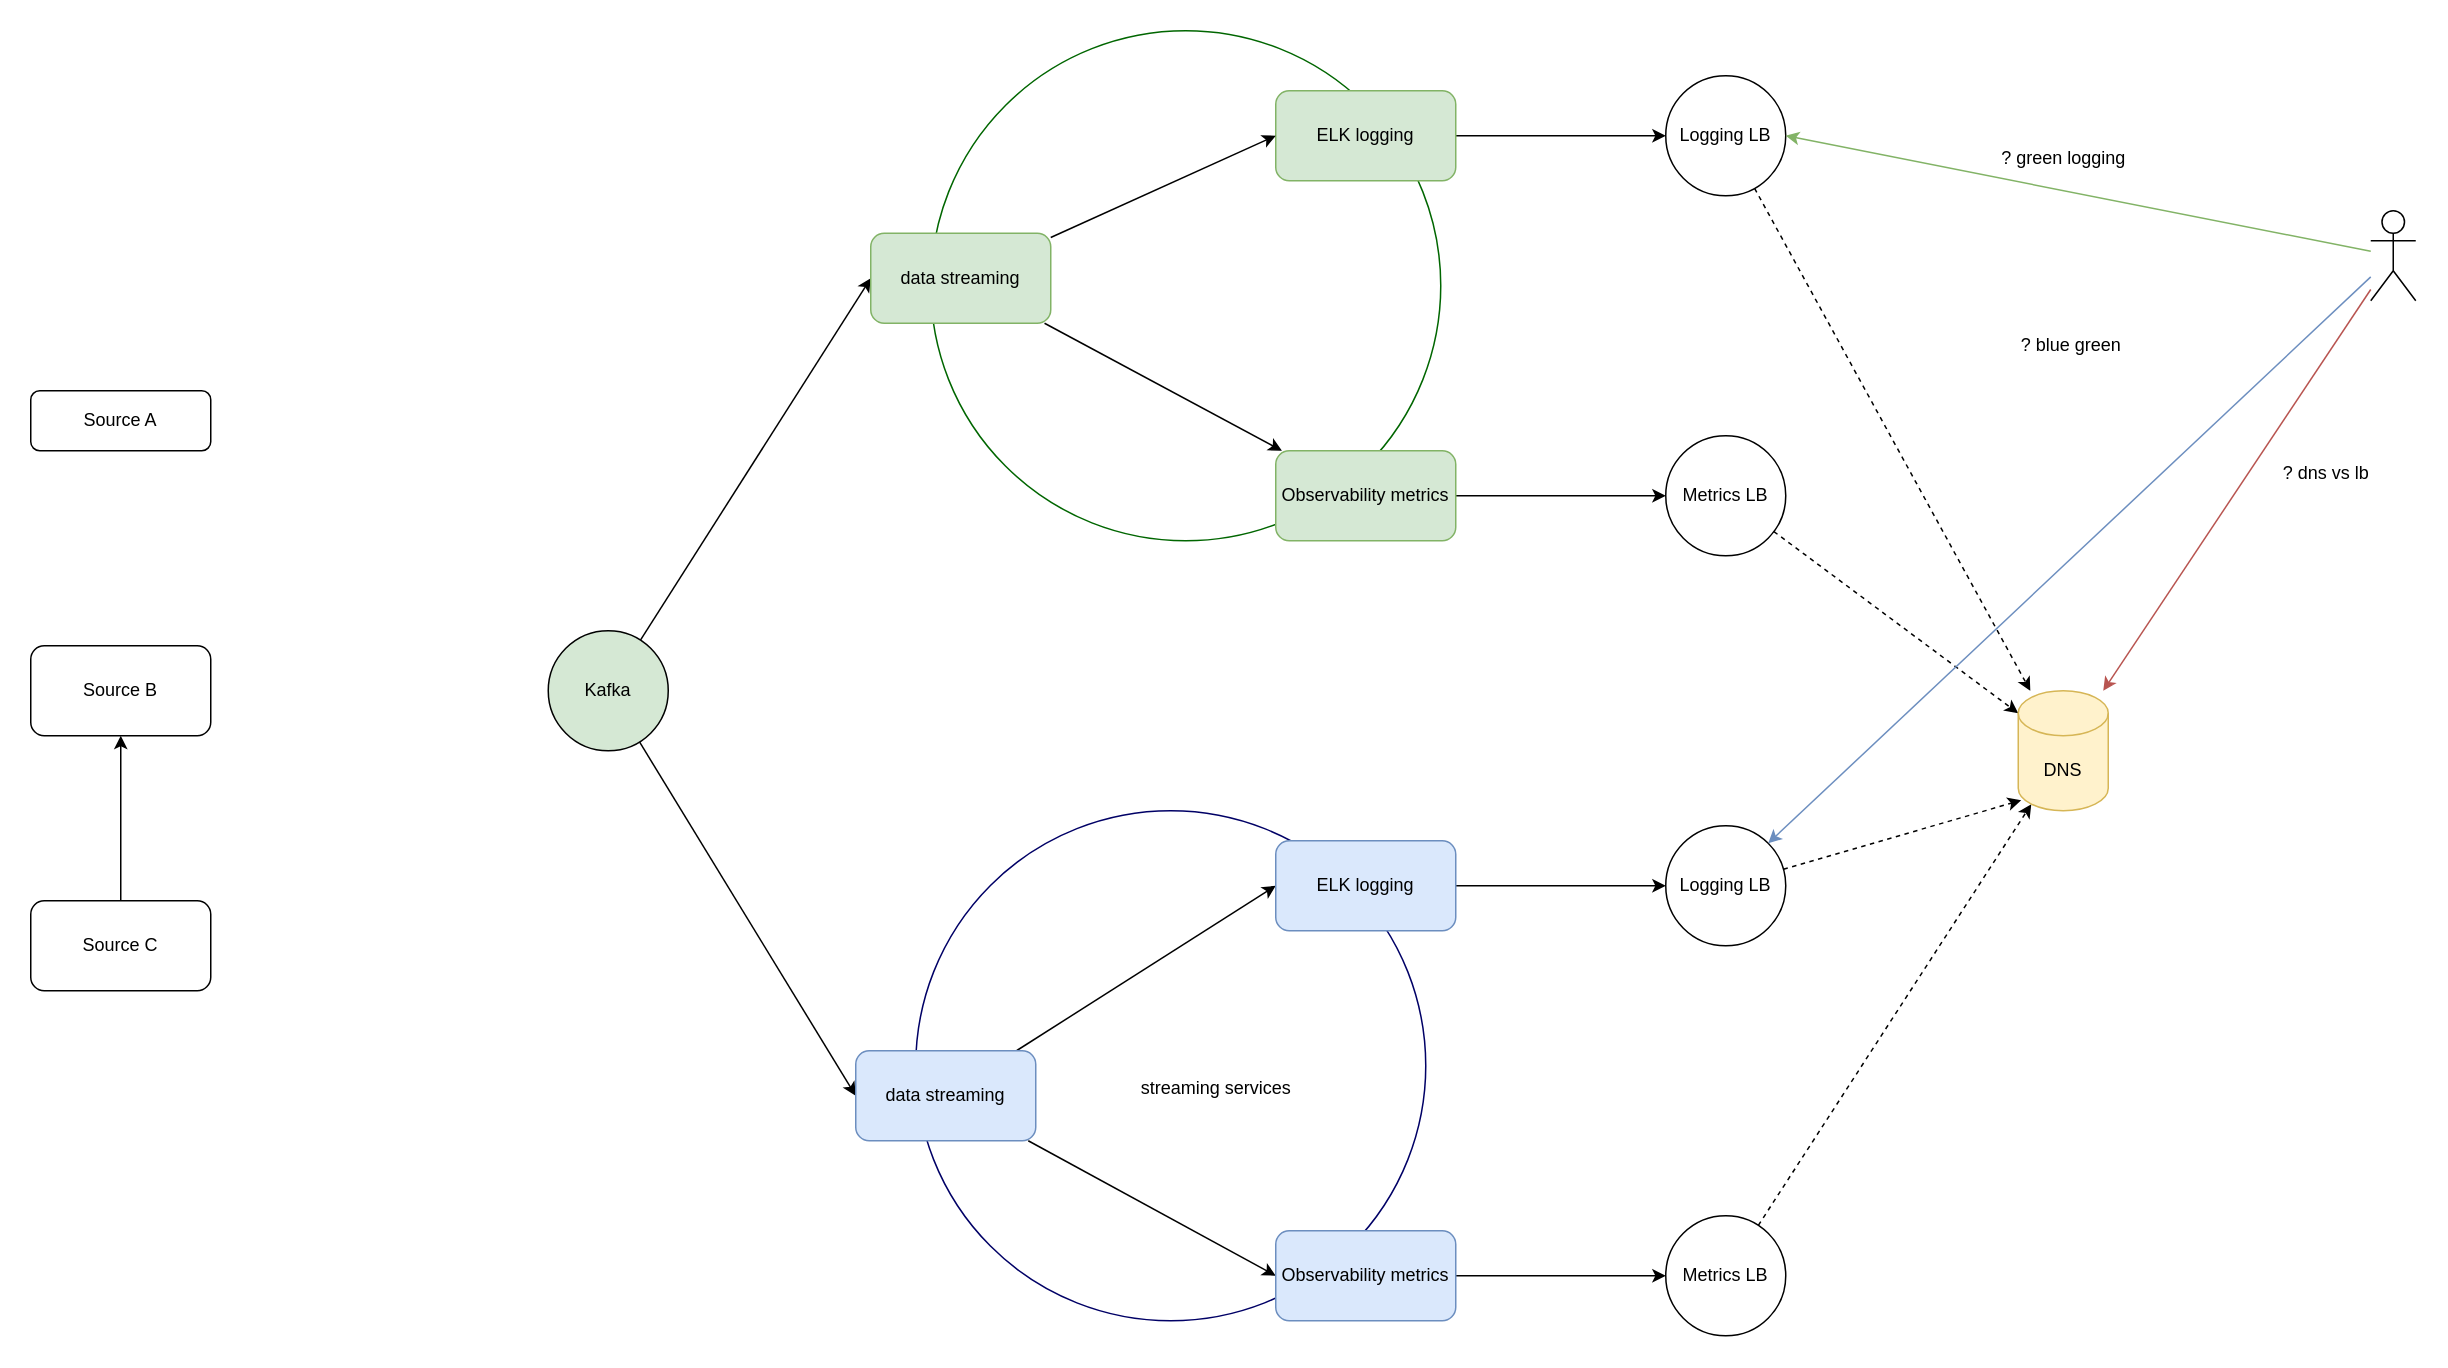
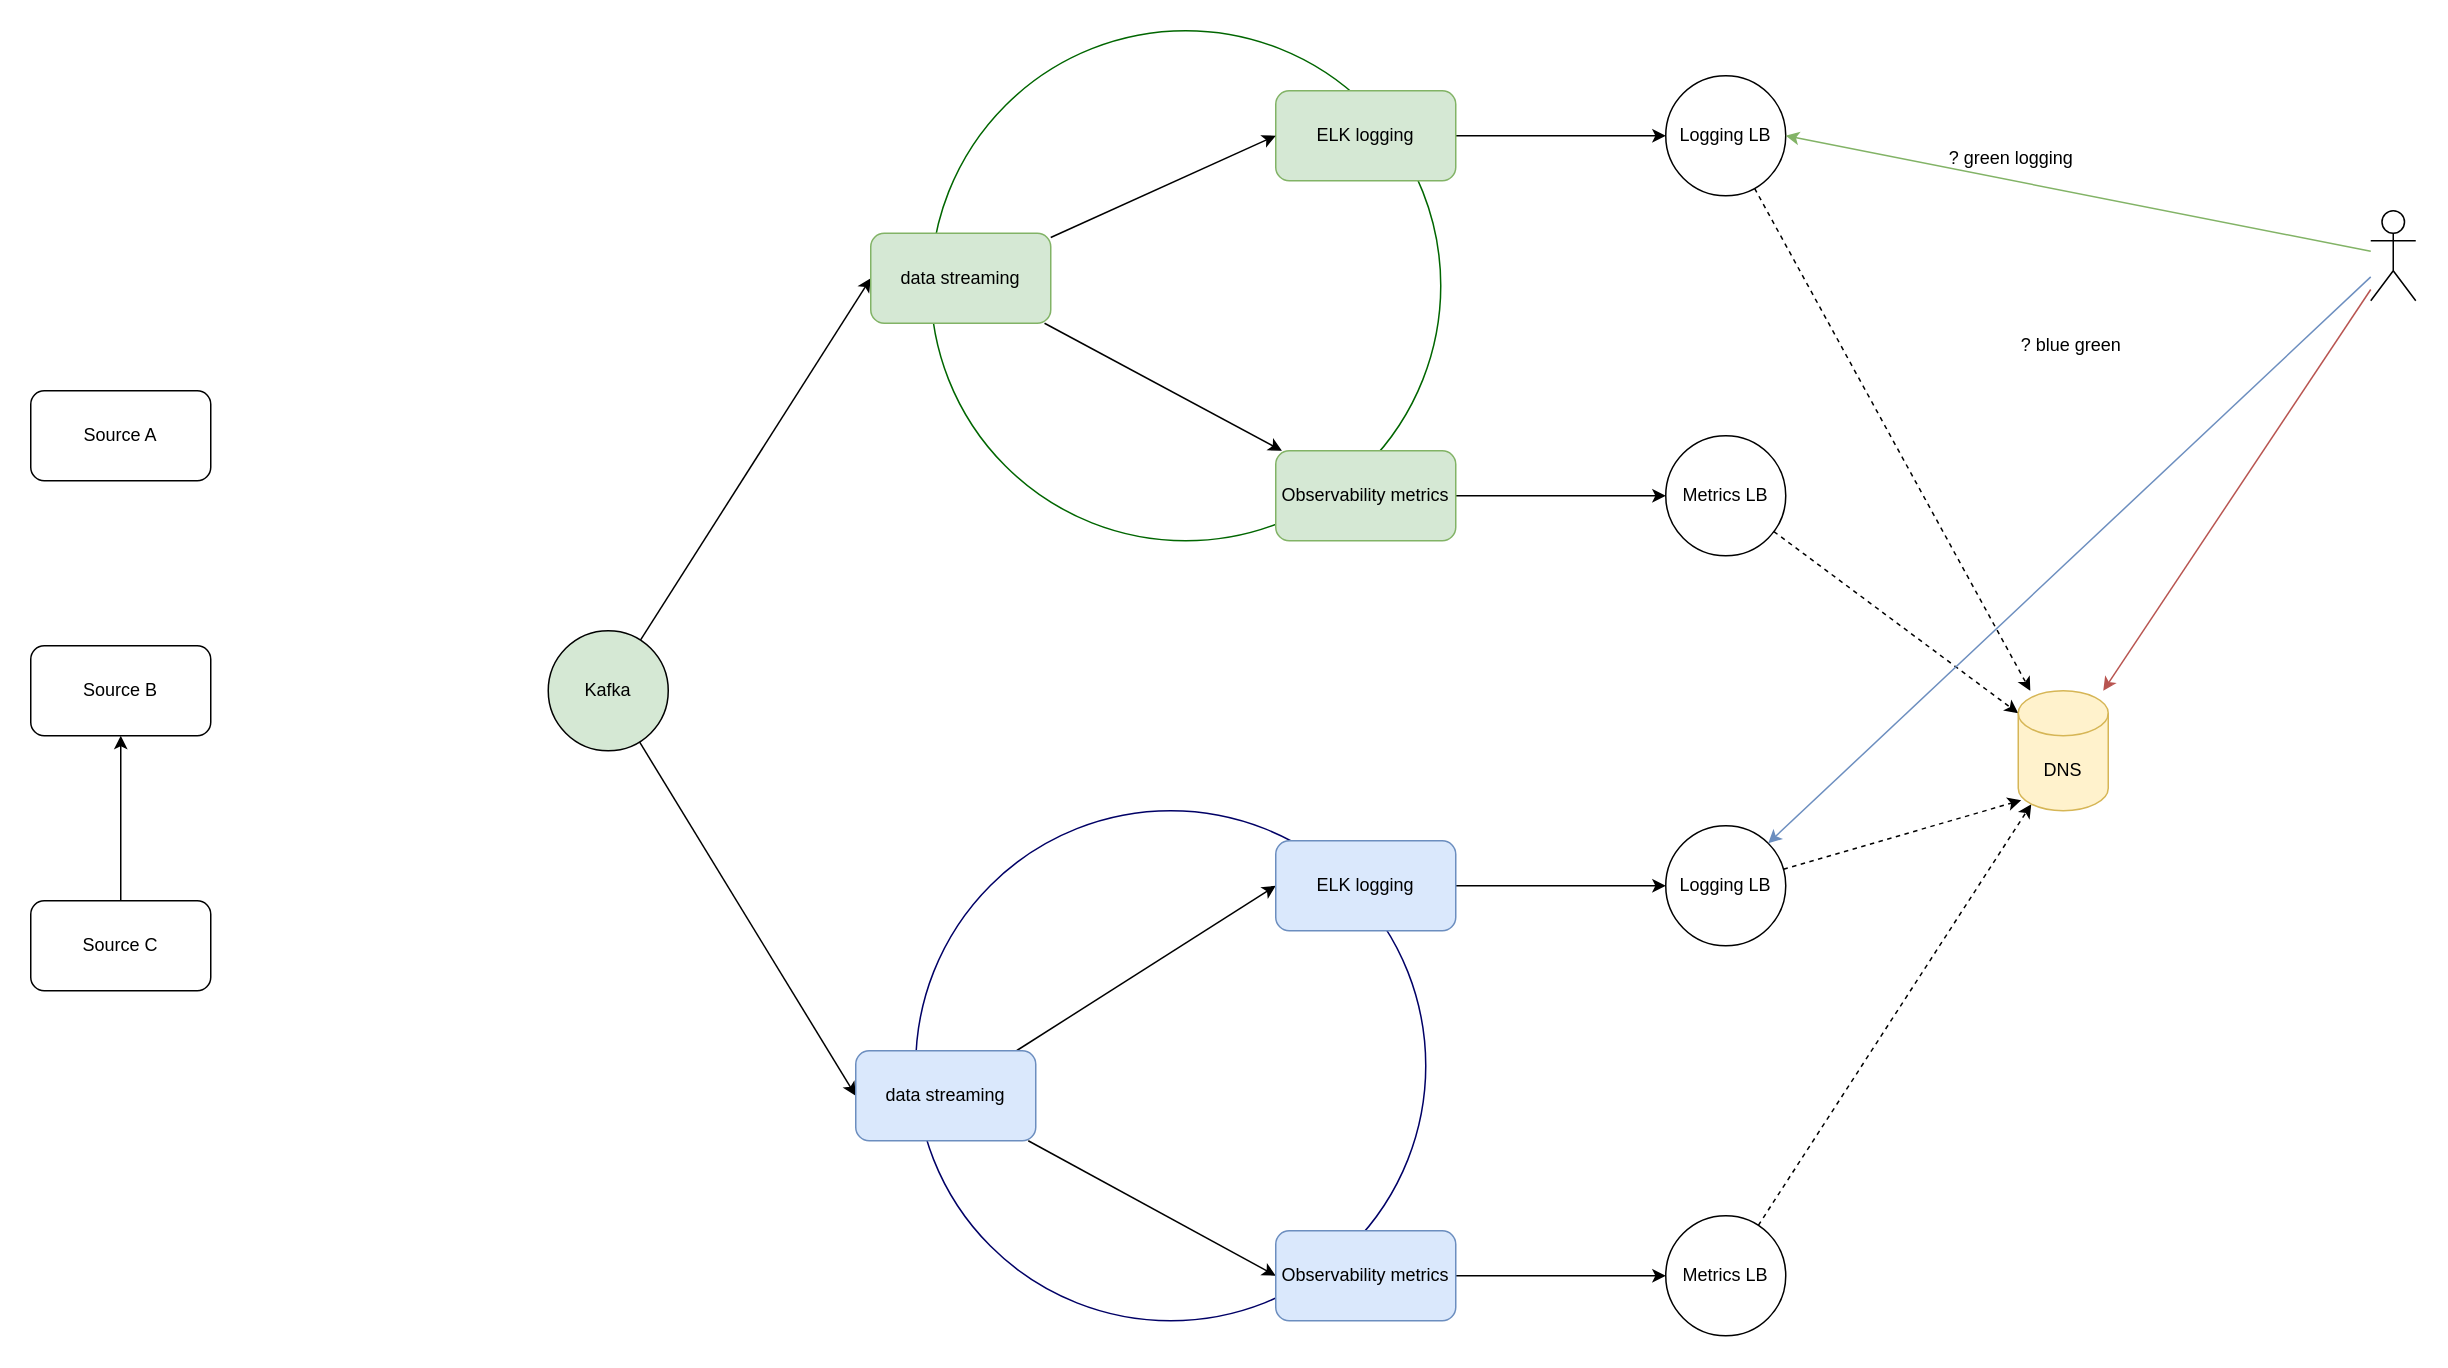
- <mxCell id="40" value="? green logging" style="text;html=1;align=center;verticalAlign=middle;resizable=0;points=[];autosize=1;strokeColor=none;fillColor=none;" vertex="1" parent="1"><mxGeometry x="1320" y="90" width="110" height="30" as="geometry" /></mxCell>
+ <mxCell id="40" value="? green logging" style="text;html=1;align=center;verticalAlign=middle;resizable=0;points=[];autosize=1;strokeColor=none;fillColor=none;" vertex="1" parent="1"><mxGeometry x="1285" y="90" width="110" height="30" as="geometry" /></mxCell>
- <mxCell id="4" value="Source A" style="rounded=1;whiteSpace=wrap;html=1;" vertex="1" parent="1"><mxGeometry x="20" y="260" width="120" height="40" as="geometry" /></mxCell>
+ <mxCell id="4" value="Source A" style="rounded=1;whiteSpace=wrap;html=1;" vertex="1" parent="1"><mxGeometry x="20" y="260" width="120" height="60" as="geometry" /></mxCell>
- <mxCell id="38" value="? dns vs lb" style="text;html=1;align=center;verticalAlign=middle;resizable=0;points=[];autosize=1;strokeColor=none;fillColor=none;" vertex="1" parent="1"><mxGeometry x="1510" y="300" width="80" height="30" as="geometry" /></mxCell>
- <mxCell id="41" value="streaming services" style="text;html=1;align=center;verticalAlign=middle;resizable=0;points=[];autosize=1;strokeColor=none;fillColor=none;" vertex="1" parent="1"><mxGeometry x="750" y="710" width="120" height="30" as="geometry" /></mxCell>
